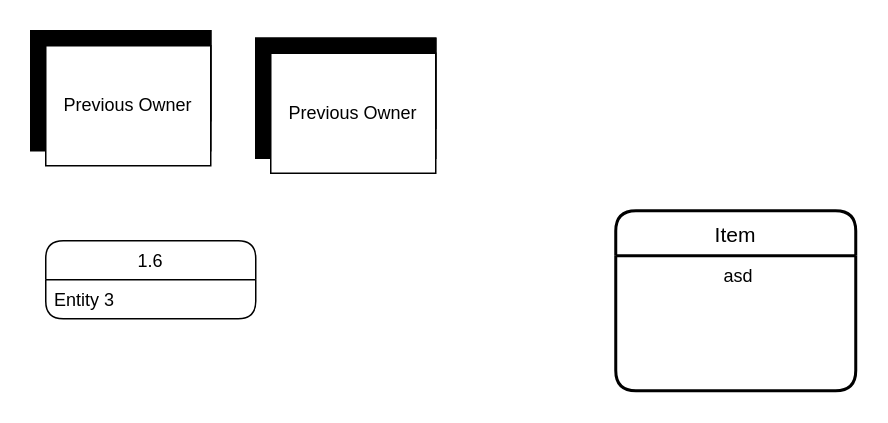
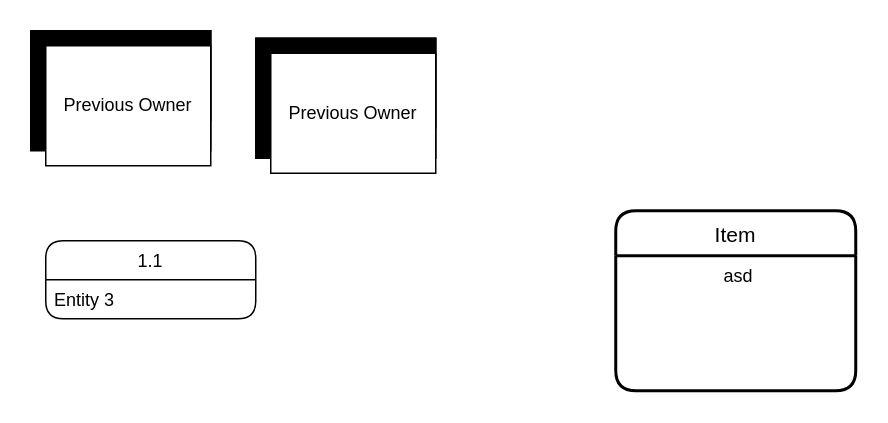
- <mxCell id="8" value="1.6" style="swimlane;fontStyle=0;childLayout=stackLayout;horizontal=1;startSize=26;fillColor=none;horizontalStack=0;resizeParent=1;resizeParentMax=0;resizeLast=0;collapsible=1;marginBottom=0;rounded=1;" vertex="1" parent="1"><mxGeometry x="30" y="160" width="140" height="52" as="geometry" /></mxCell>
+ <mxCell id="8" value="1.1" style="swimlane;fontStyle=0;childLayout=stackLayout;horizontal=1;startSize=26;fillColor=none;horizontalStack=0;resizeParent=1;resizeParentMax=0;resizeLast=0;collapsible=1;marginBottom=0;rounded=1;" vertex="1" parent="1"><mxGeometry x="30" y="160" width="140" height="52" as="geometry" /></mxCell>
